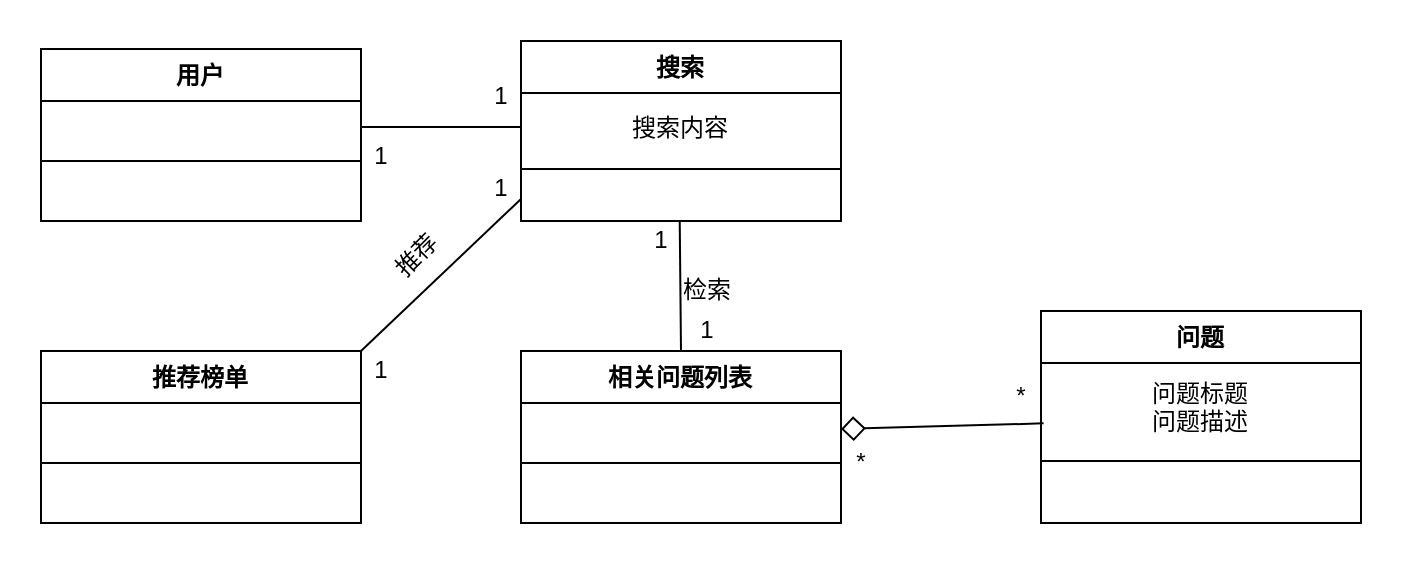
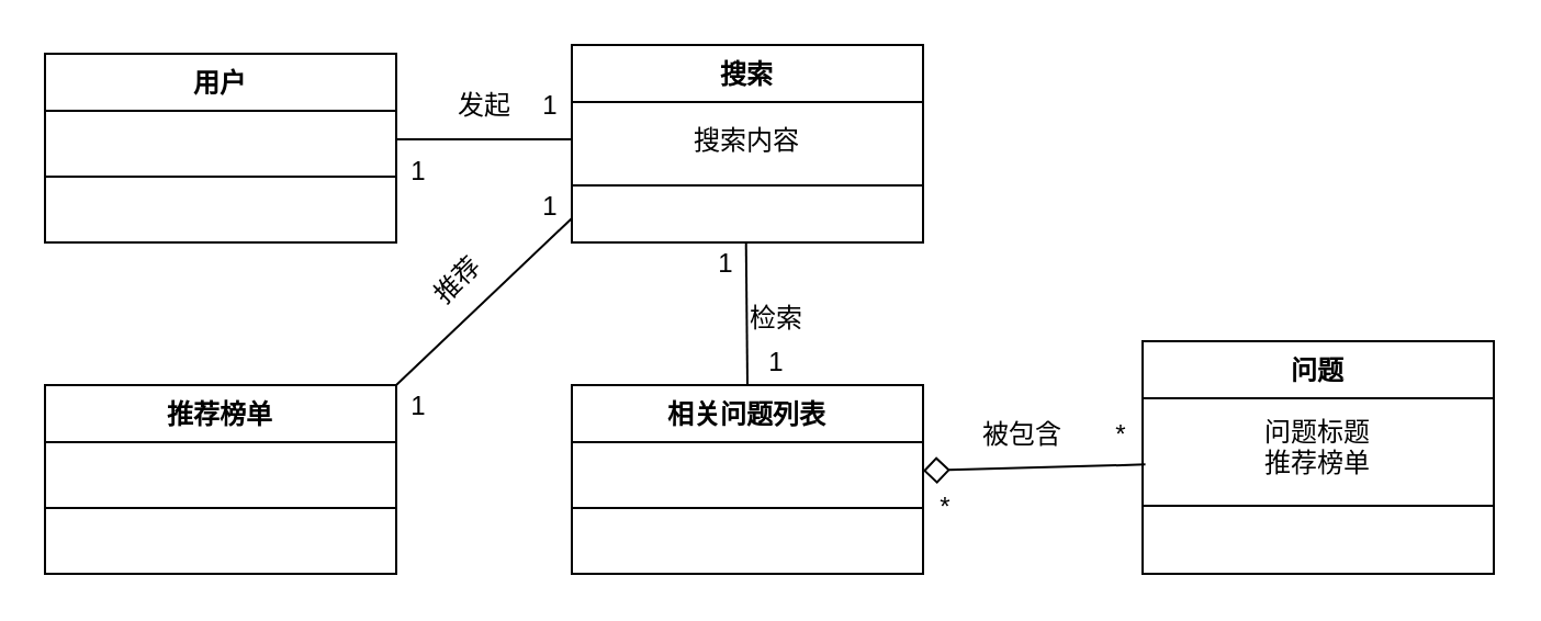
+ <mxCell id="7" value="发起" style="text;html=1;align=center;verticalAlign=middle;resizable=0;points=[];autosize=1;" vertex="1" parent="1"><mxGeometry x="200" y="38" width="40" height="20" as="geometry" /></mxCell>
- <mxCell id="35" value="问题标题&#10;问题描述" style="text;strokeColor=none;fillColor=none;align=center;verticalAlign=middle;spacingLeft=4;spacingRight=4;overflow=hidden;rotatable=0;points=[[0,0.5],[1,0.5]];portConstraint=eastwest;" vertex="1" parent="34"><mxGeometry y="26" width="160" height="44" as="geometry" /></mxCell>
+ <mxCell id="35" value="问题标题&#10;推荐榜单" style="text;strokeColor=none;fillColor=none;align=center;verticalAlign=middle;spacingLeft=4;spacingRight=4;overflow=hidden;rotatable=0;points=[[0,0.5],[1,0.5]];portConstraint=eastwest;" vertex="1" parent="34"><mxGeometry y="26" width="160" height="44" as="geometry" /></mxCell>
+ <mxCell id="4" value="被包含" style="text;html=1;align=center;verticalAlign=middle;resizable=0;points=[];autosize=1;" vertex="1" parent="1"><mxGeometry x="440" y="188" width="50" height="20" as="geometry" /></mxCell>
